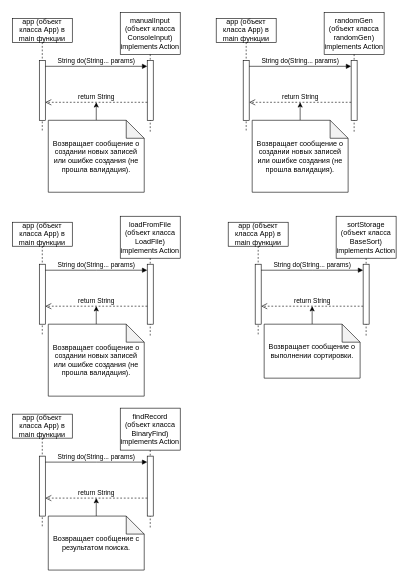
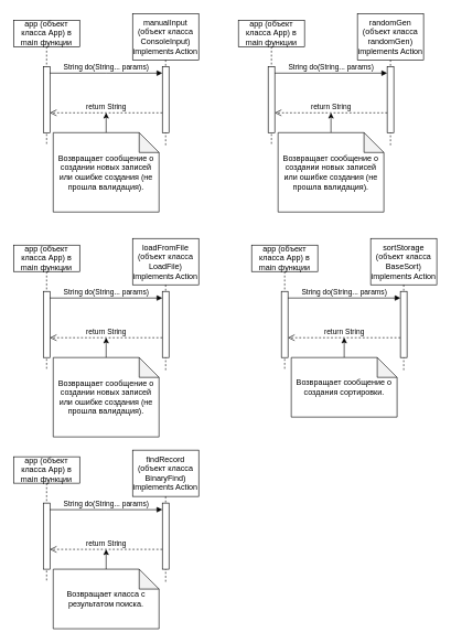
- <mxCell id="33" value="Возвращает сообщение о выполнении сортировки." style="shape=note;whiteSpace=wrap;html=1;backgroundOutline=1;darkOpacity=0.05;" vertex="1" parent="1"><mxGeometry x="440" y="540" width="160" height="90" as="geometry" /></mxCell>
+ <mxCell id="33" value="Возвращает сообщение о создания сортировки." style="shape=note;whiteSpace=wrap;html=1;backgroundOutline=1;darkOpacity=0.05;" vertex="1" parent="1"><mxGeometry x="440" y="540" width="160" height="90" as="geometry" /></mxCell>
- <mxCell id="41" value="Возвращает сообщение с результатом поиска." style="shape=note;whiteSpace=wrap;html=1;backgroundOutline=1;darkOpacity=0.05;" vertex="1" parent="1"><mxGeometry x="80" y="860" width="160" height="90" as="geometry" /></mxCell>
+ <mxCell id="41" value="Возвращает класса с результатом поиска." style="shape=note;whiteSpace=wrap;html=1;backgroundOutline=1;darkOpacity=0.05;" vertex="1" parent="1"><mxGeometry x="80" y="860" width="160" height="90" as="geometry" /></mxCell>
